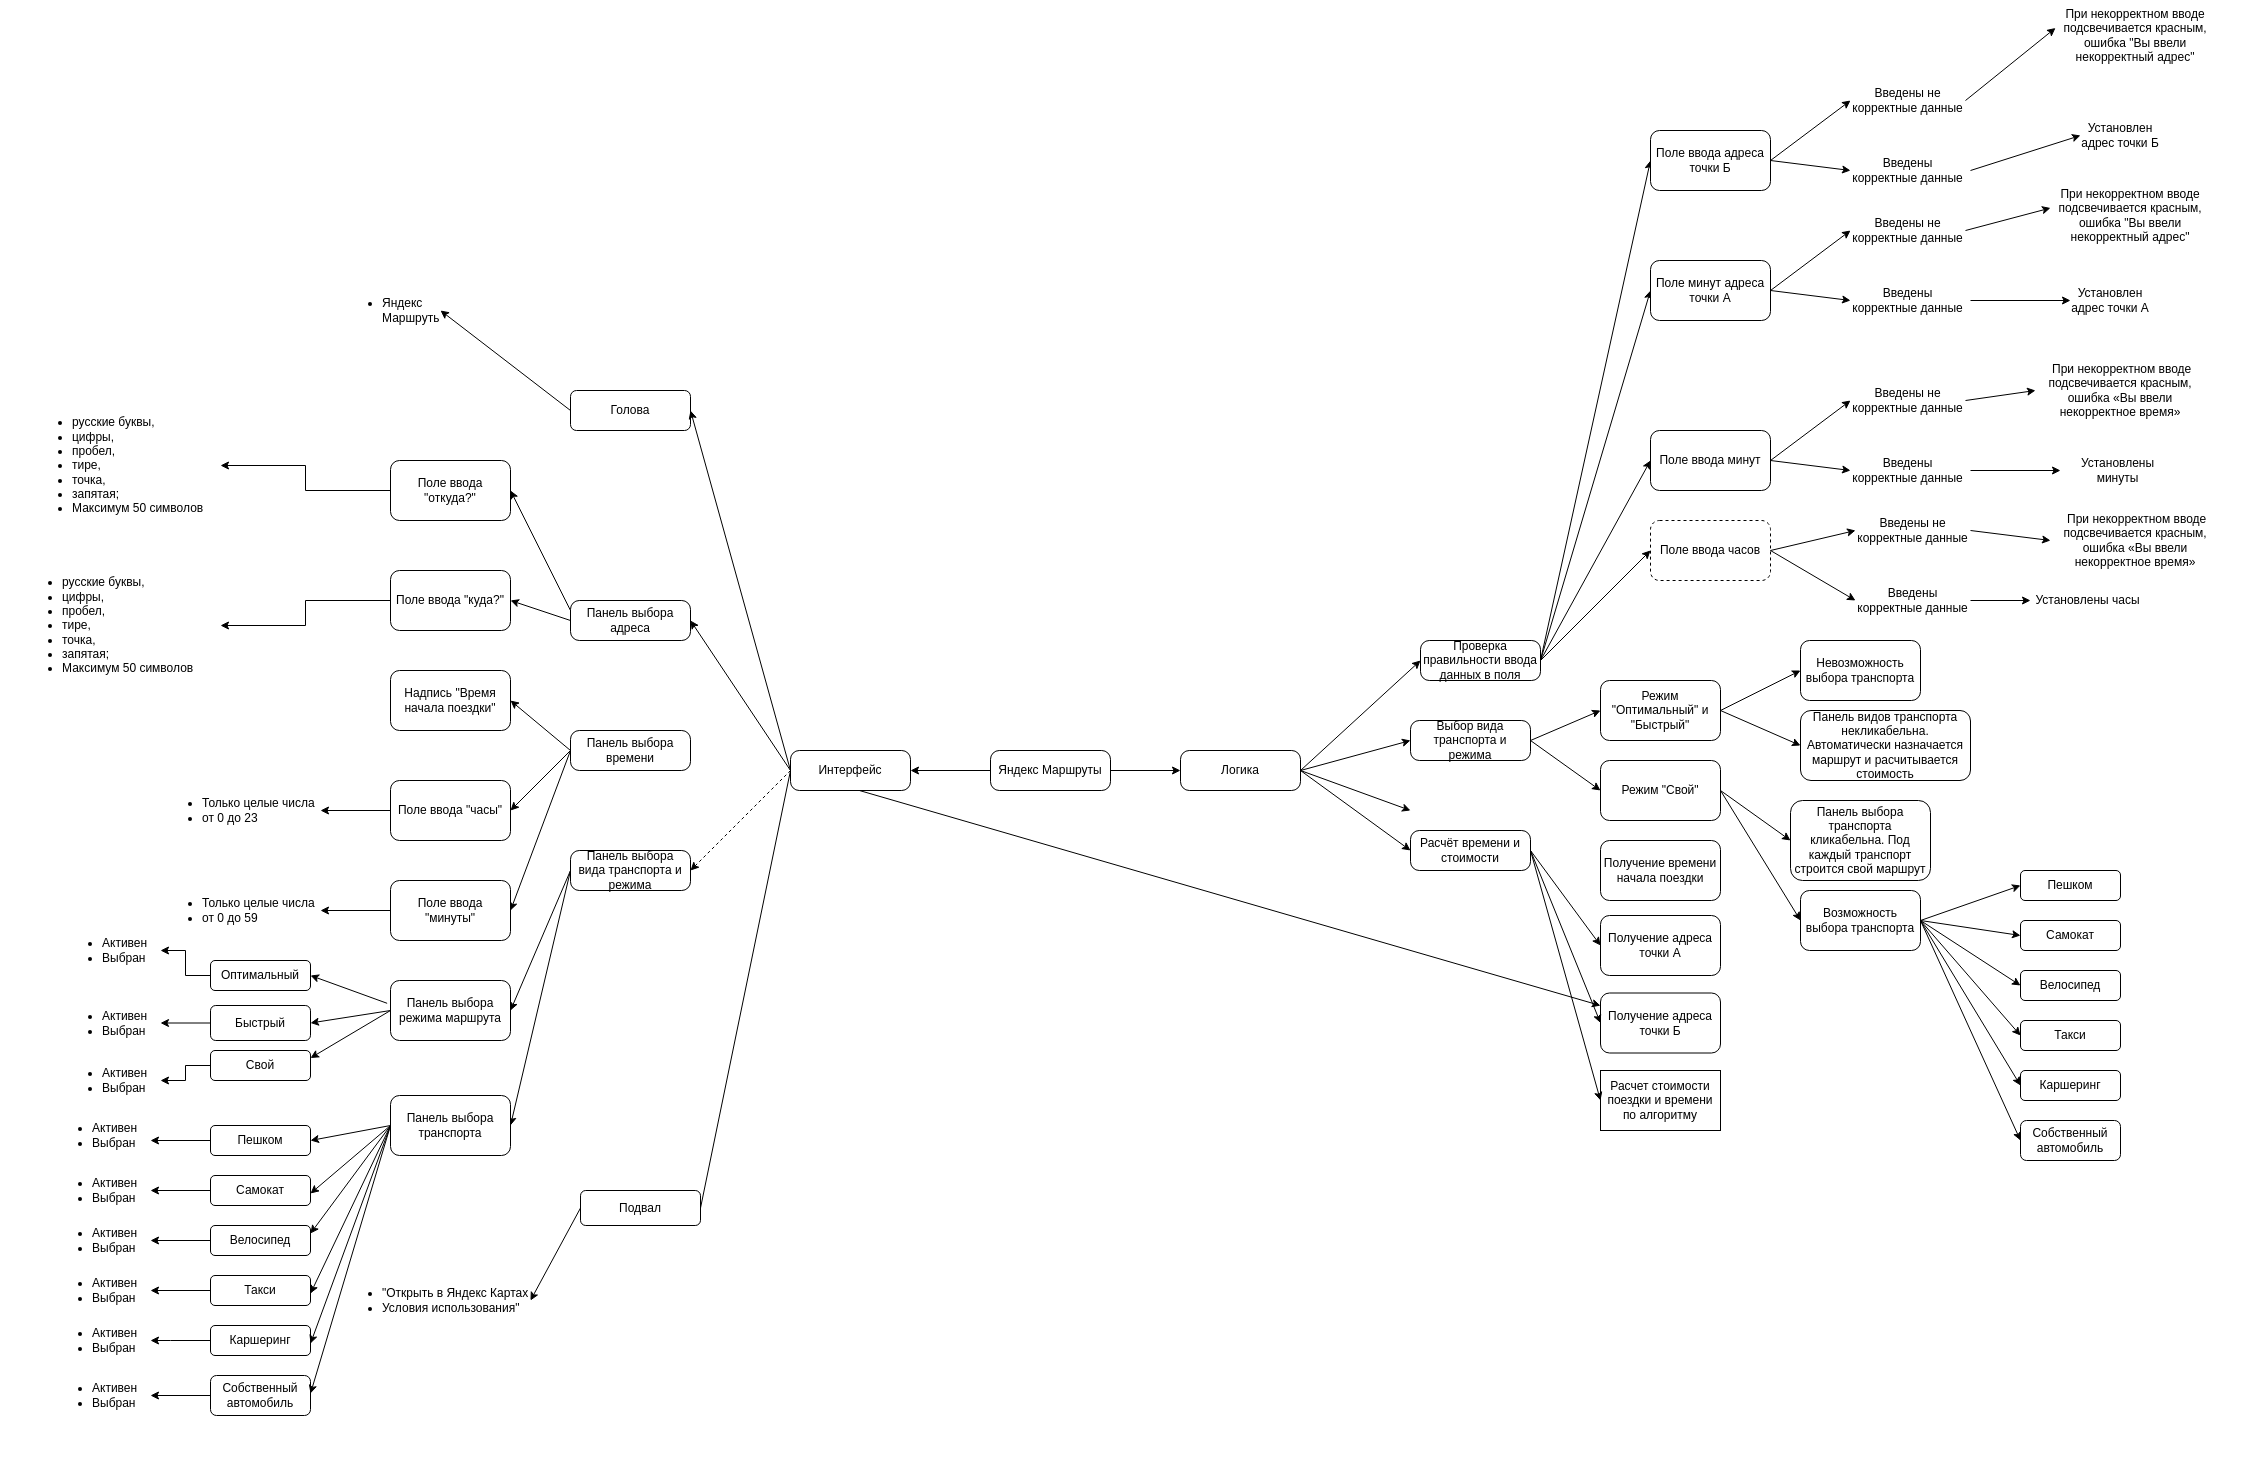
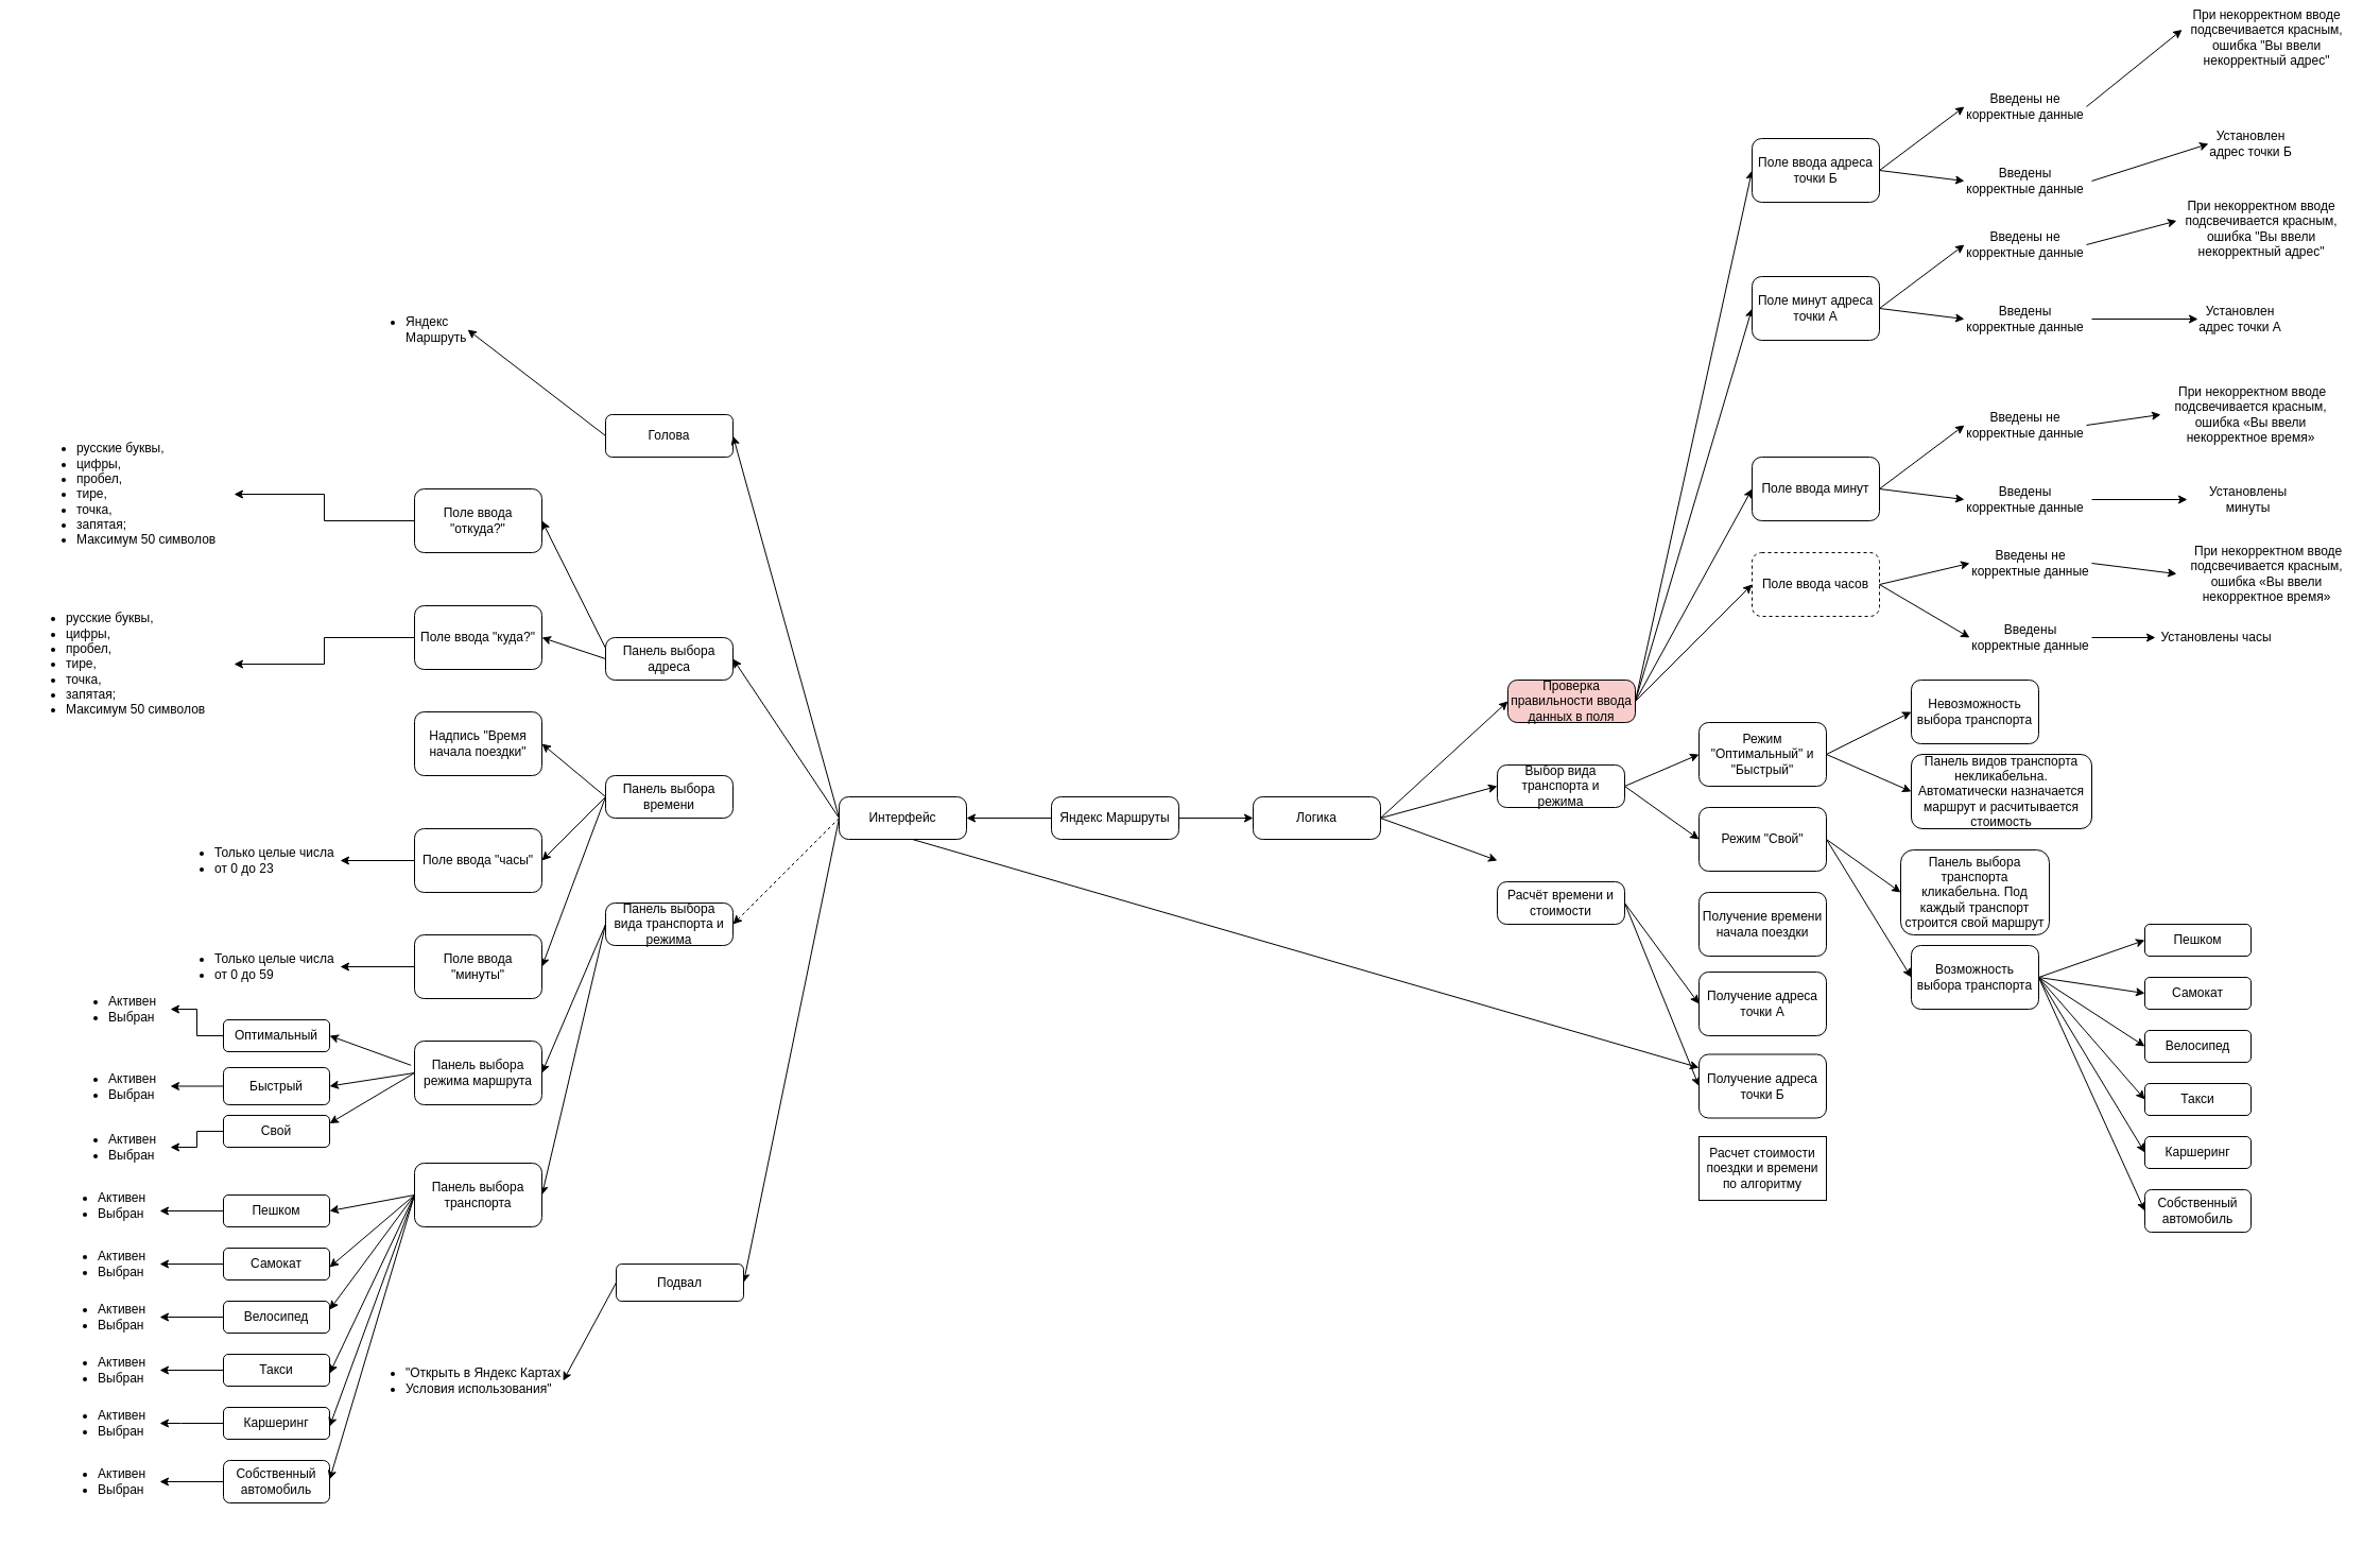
- <mxCell id="12" value="Проверка правильности ввода данных в поля" style="rounded=1;whiteSpace=wrap;html=1;arcSize=22;" parent="1" vertex="1"><mxGeometry x="1420" y="640" width="120" height="40" as="geometry" /></mxCell>
+ <mxCell id="12" value="Проверка правильности ввода данных в поля" style="rounded=1;whiteSpace=wrap;html=1;arcSize=22;fillColor=#f8cecc;" parent="1" vertex="1"><mxGeometry x="1420" y="640" width="120" height="40" as="geometry" /></mxCell>
- <mxCell id="24" style="edgeStyle=none;rounded=0;orthogonalLoop=1;jettySize=auto;html=1;exitX=1;exitY=0.5;exitDx=0;exitDy=0;entryX=0;entryY=0.5;entryDx=0;entryDy=0;" parent="1" source="27" target="28" edge="1"><mxGeometry relative="1" as="geometry"><mxPoint x="1410" y="770" as="targetPoint" /></mxGeometry></mxCell>
- <mxCell id="97" style="edgeStyle=none;rounded=0;orthogonalLoop=1;jettySize=auto;html=1;entryX=0;entryY=0.5;entryDx=0;entryDy=0;exitX=1;exitY=0.5;exitDx=0;exitDy=0;" edge="1" parent="1" source="28" target="94"><mxGeometry relative="1" as="geometry"><mxPoint x="1630" y="880" as="targetPoint" /><mxPoint x="1530" y="880" as="sourcePoint" /></mxGeometry></mxCell>
- <mxCell id="8" style="edgeStyle=none;rounded=0;orthogonalLoop=1;jettySize=auto;html=1;exitX=0;exitY=0.5;exitDx=0;exitDy=0;entryX=1;entryY=0.5;entryDx=0;entryDy=0;endArrow=none;" parent="1" source="9" edge="1" target="83"><mxGeometry relative="1" as="geometry"><mxPoint x="700" y="940" as="targetPoint" /></mxGeometry></mxCell>
+ <mxCell id="8" style="edgeStyle=none;rounded=0;orthogonalLoop=1;jettySize=auto;html=1;exitX=0;exitY=0.5;exitDx=0;exitDy=0;entryX=1;entryY=0.5;entryDx=0;entryDy=0;" parent="1" source="9" edge="1" target="83"><mxGeometry relative="1" as="geometry"><mxPoint x="700" y="940" as="targetPoint" /></mxGeometry></mxCell>
